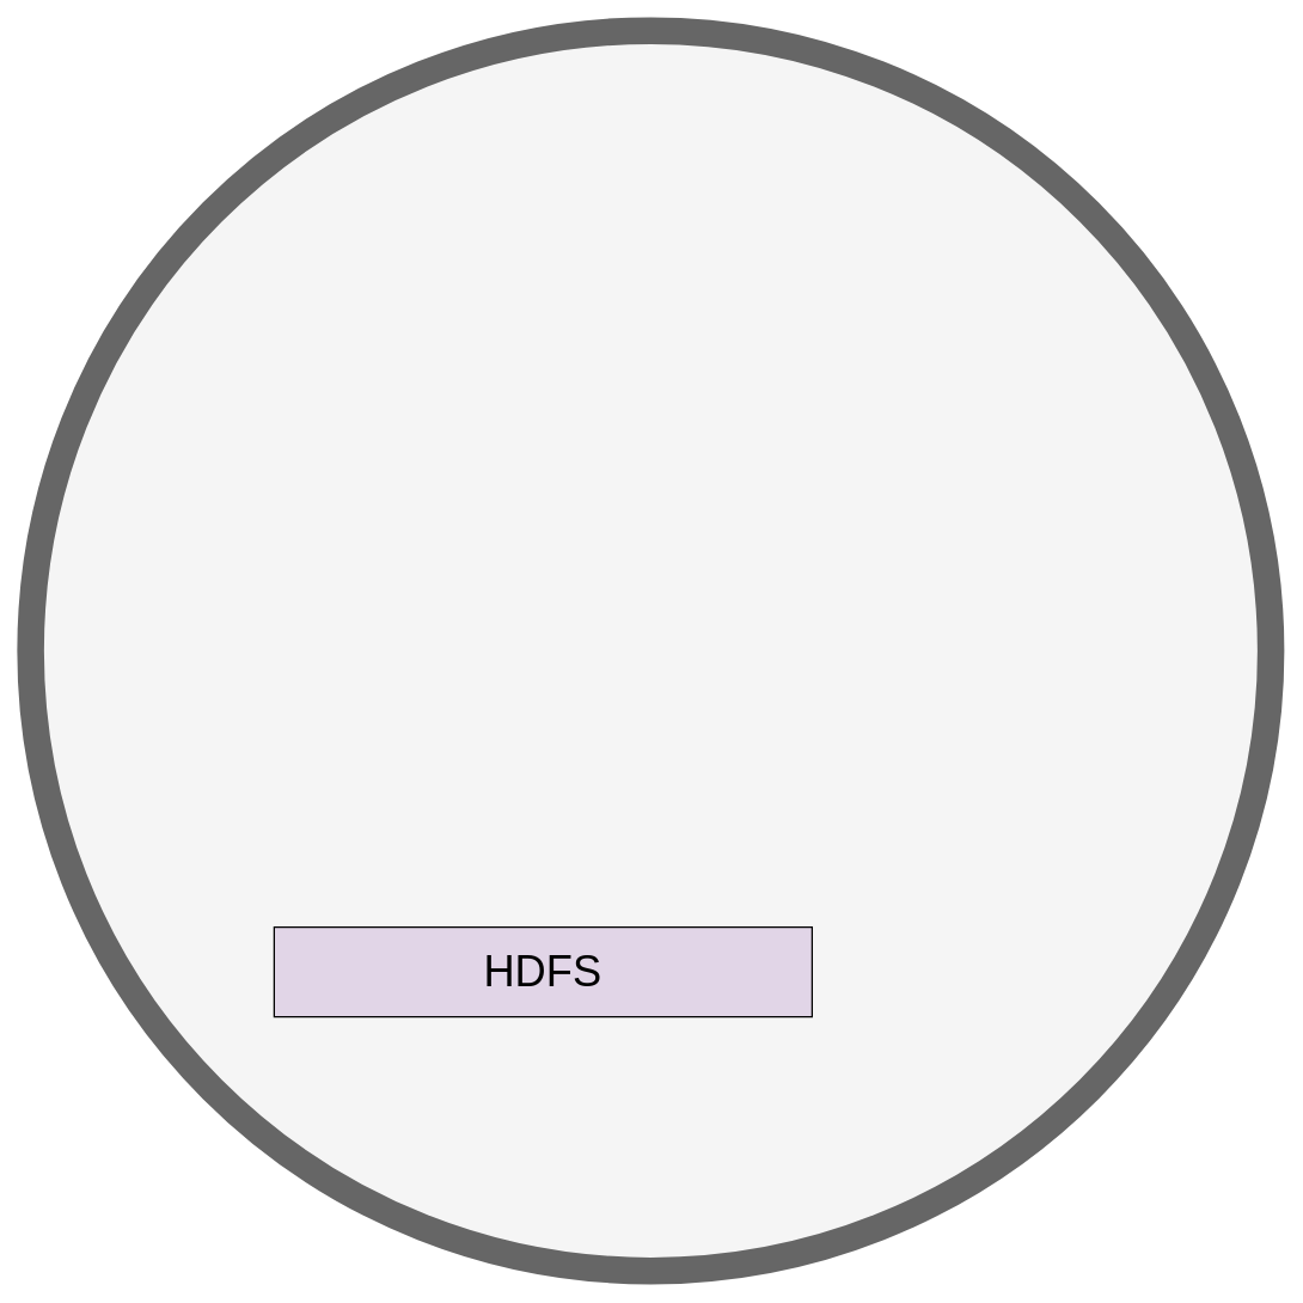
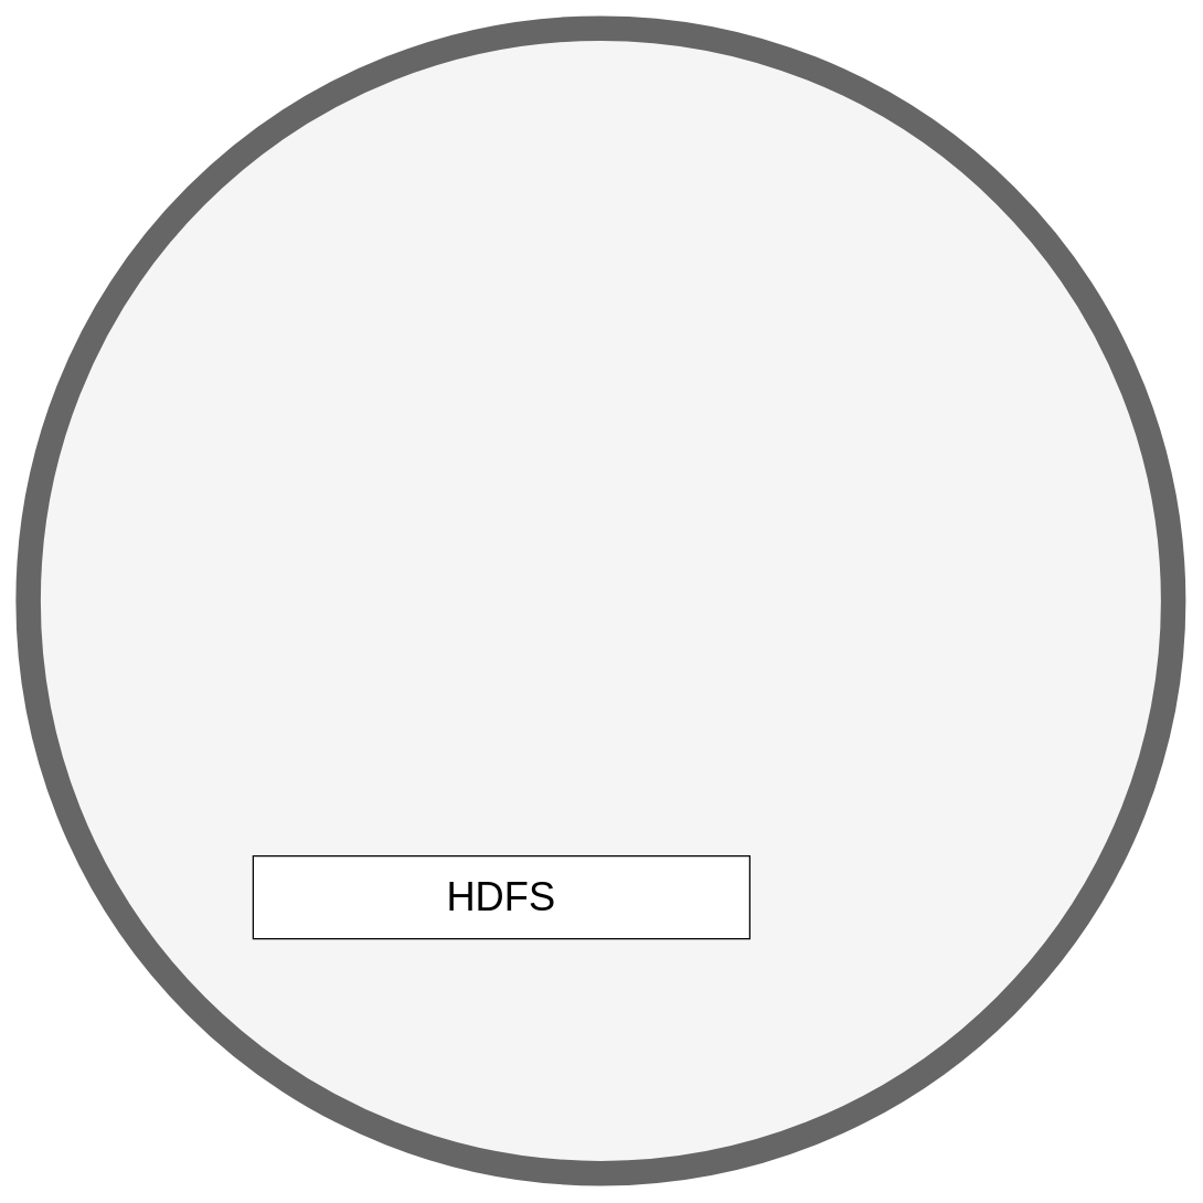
- <mxCell id="3" value="&lt;font style=&quot;font-size: 29px&quot;&gt;HDFS&lt;/font&gt;" style="rounded=0;whiteSpace=wrap;html=1;strokeWidth=1;fillColor=#e1d5e7;" vertex="1" parent="1"><mxGeometry x="183" y="620" width="360" height="60" as="geometry" /></mxCell>
+ <mxCell id="3" value="&lt;font style=&quot;font-size: 29px&quot;&gt;HDFS&lt;/font&gt;" style="rounded=0;whiteSpace=wrap;html=1;strokeWidth=1;" vertex="1" parent="1"><mxGeometry x="183" y="620" width="360" height="60" as="geometry" /></mxCell>
